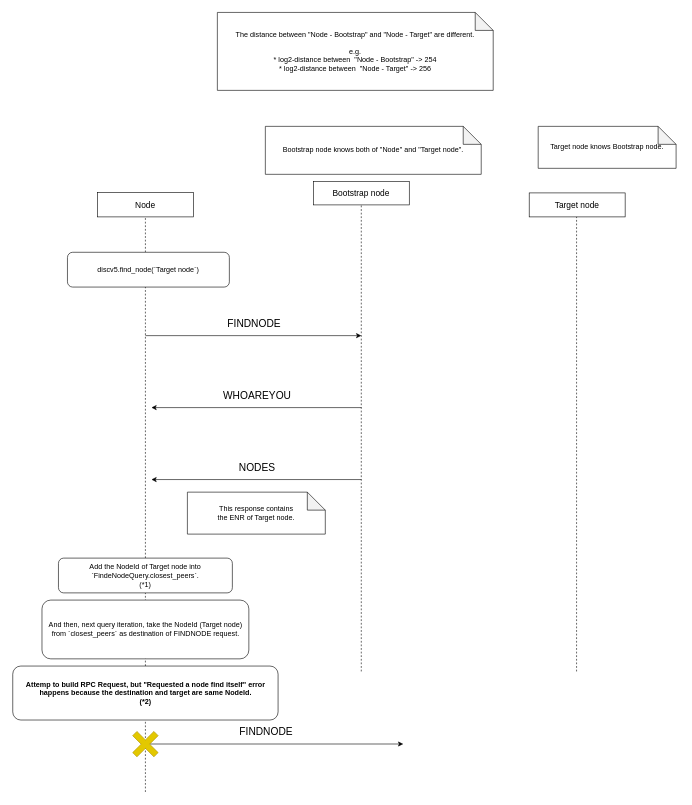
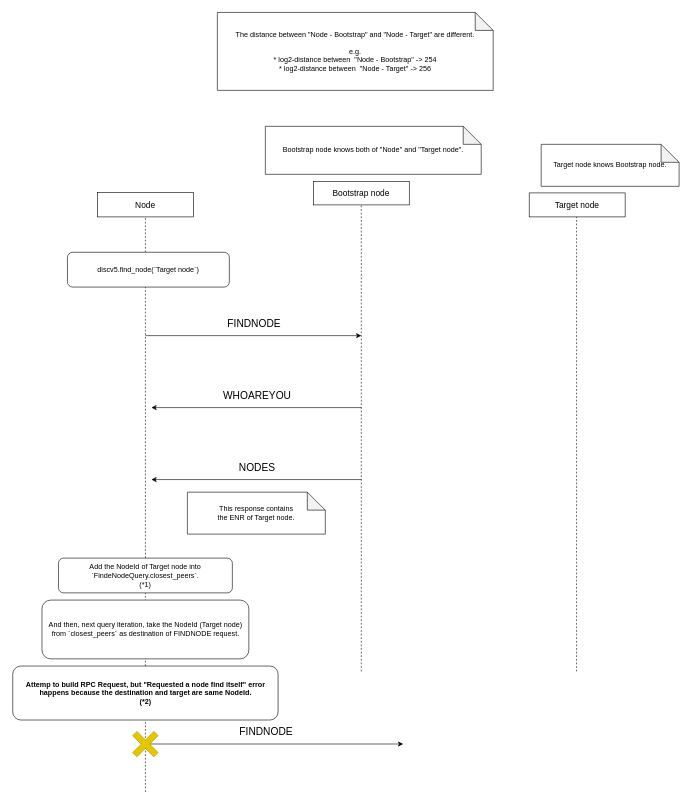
- <mxCell id="12" value="Target node knows Bootstrap node." style="shape=note;whiteSpace=wrap;html=1;backgroundOutline=1;darkOpacity=0.05;" vertex="1" parent="1"><mxGeometry x="897" y="210" width="230" height="70" as="geometry" /></mxCell>
+ <mxCell id="12" value="Target node knows Bootstrap node." style="shape=note;whiteSpace=wrap;html=1;backgroundOutline=1;darkOpacity=0.05;" vertex="1" parent="1"><mxGeometry x="902" y="240" width="230" height="70" as="geometry" /></mxCell>
